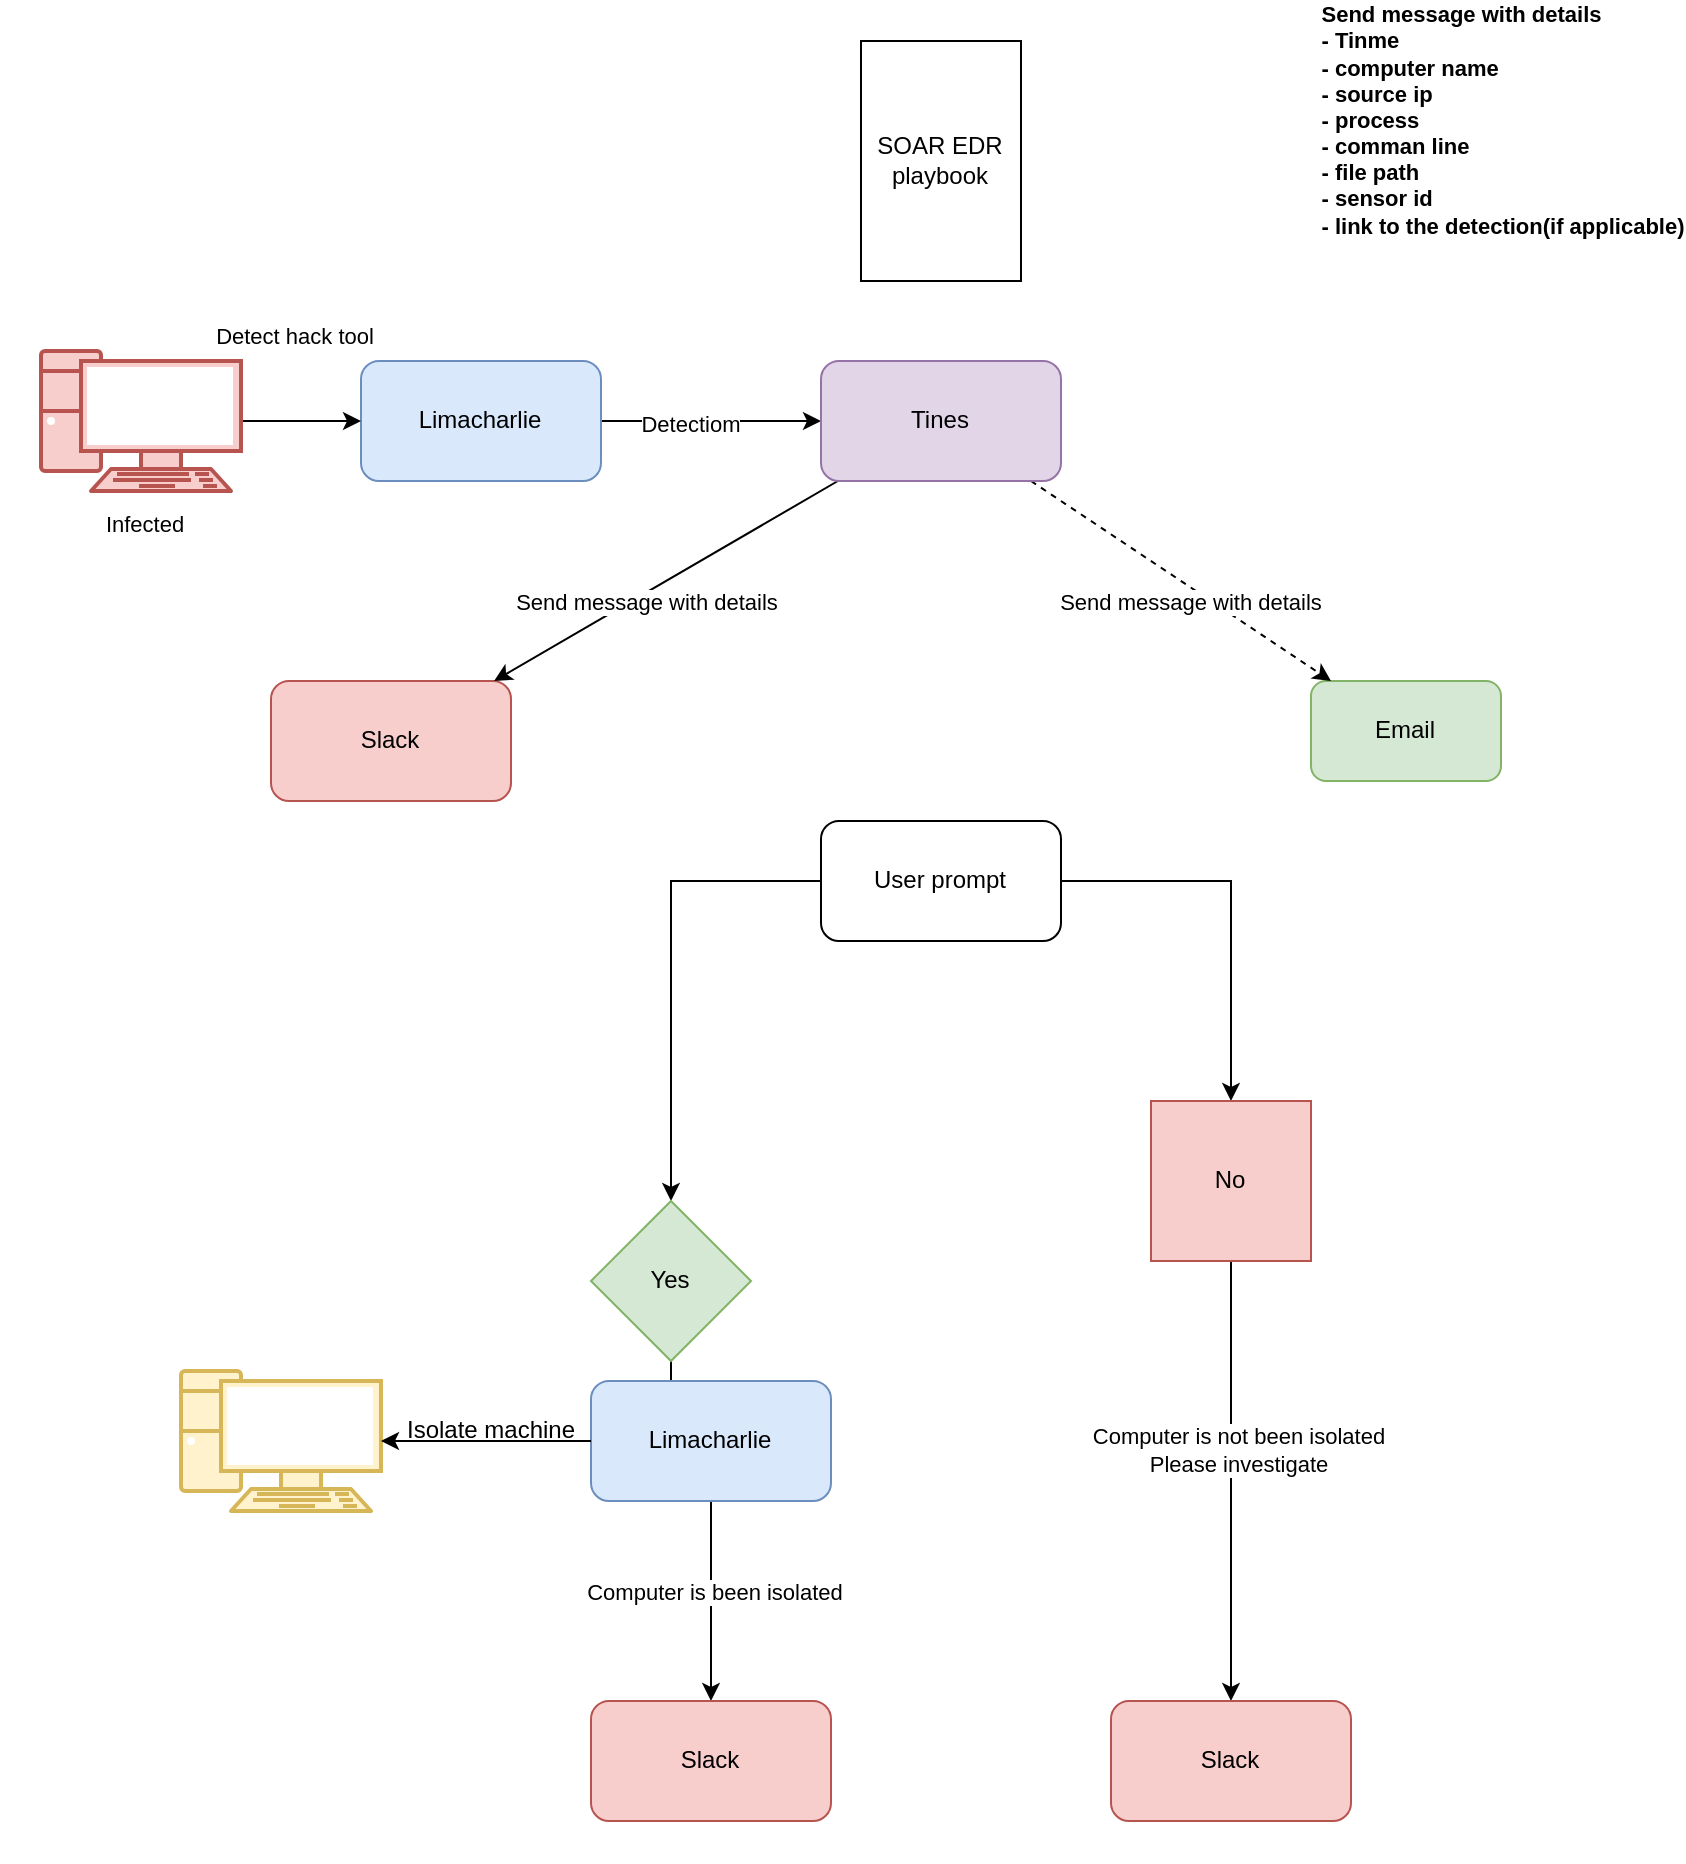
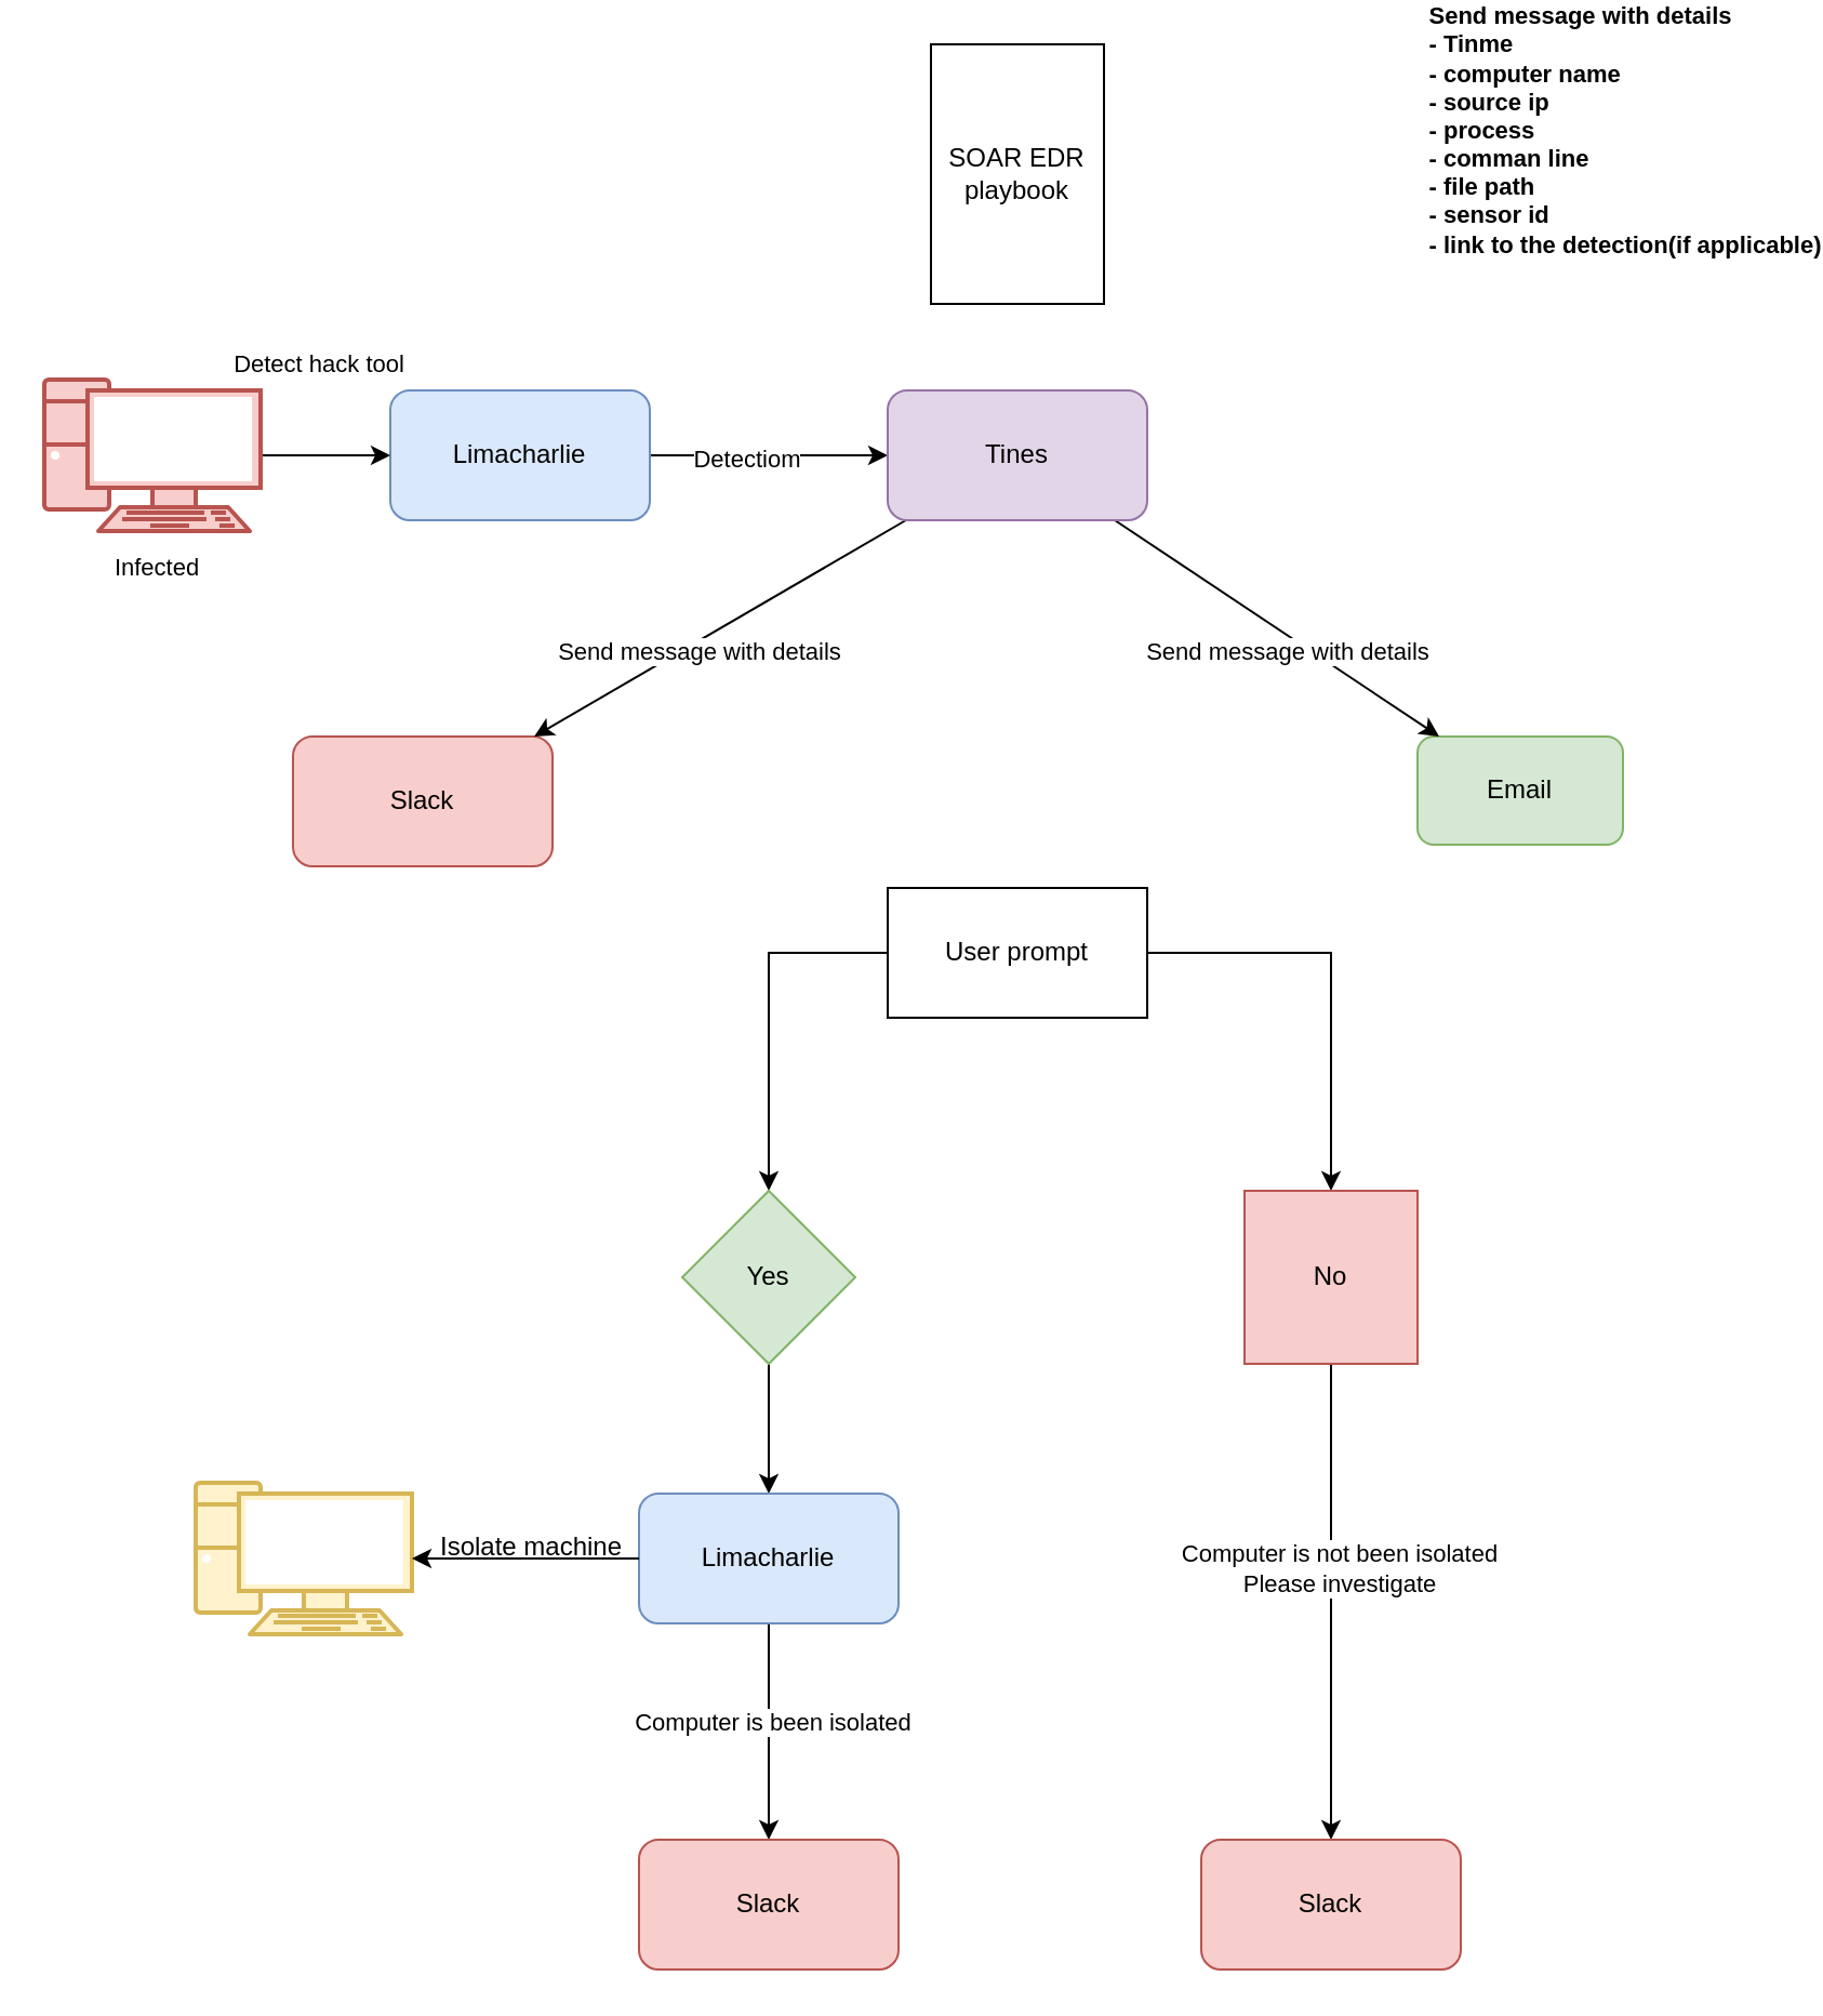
- <mxCell id="10" style="rounded=0;orthogonalLoop=1;jettySize=auto;html=1;dashed=1;" edge="1" parent="1" source="12" target="4"><mxGeometry relative="1" as="geometry" /></mxCell>
+ <mxCell id="10" style="rounded=0;orthogonalLoop=1;jettySize=auto;html=1;" edge="1" parent="1" source="12" target="4"><mxGeometry relative="1" as="geometry" /></mxCell>
- <mxCell id="16" value="User prompt" style="whiteSpace=wrap;html=1;rounded=1;" vertex="1" parent="1"><mxGeometry x="410" y="410" width="120" height="60" as="geometry" /></mxCell>
+ <mxCell id="16" value="User prompt" style="rounded=0;whiteSpace=wrap;html=1;" vertex="1" parent="1"><mxGeometry x="410" y="410" width="120" height="60" as="geometry" /></mxCell>
- <mxCell id="21" value="Yes" style="rhombus;whiteSpace=wrap;html=1;rounded=0;fillColor=#d5e8d4;strokeColor=#82b366;" vertex="1" parent="1"><mxGeometry x="295" y="600" width="80" height="80" as="geometry" /></mxCell>
+ <mxCell id="21" value="Yes" style="rhombus;whiteSpace=wrap;html=1;rounded=0;fillColor=#d5e8d4;strokeColor=#82b366;" vertex="1" parent="1"><mxGeometry x="315" y="550" width="80" height="80" as="geometry" /></mxCell>
